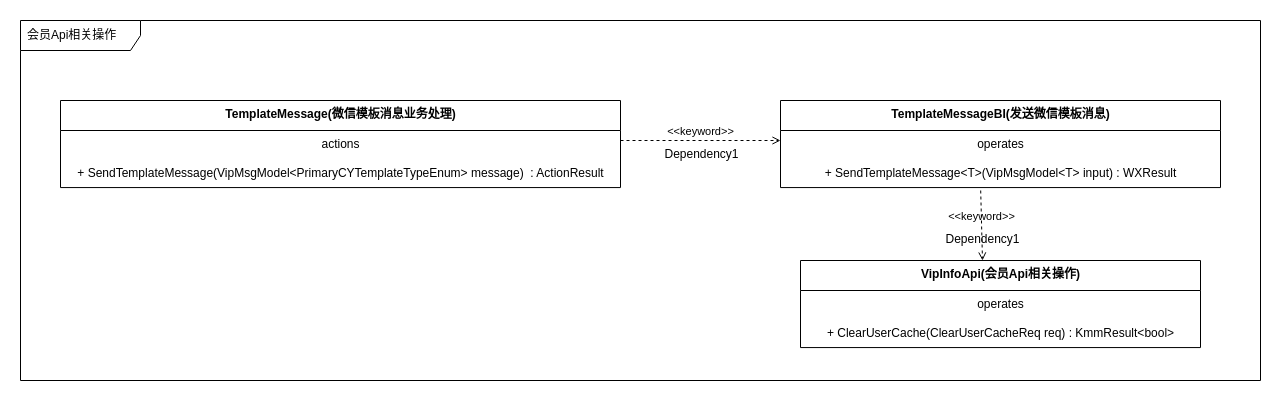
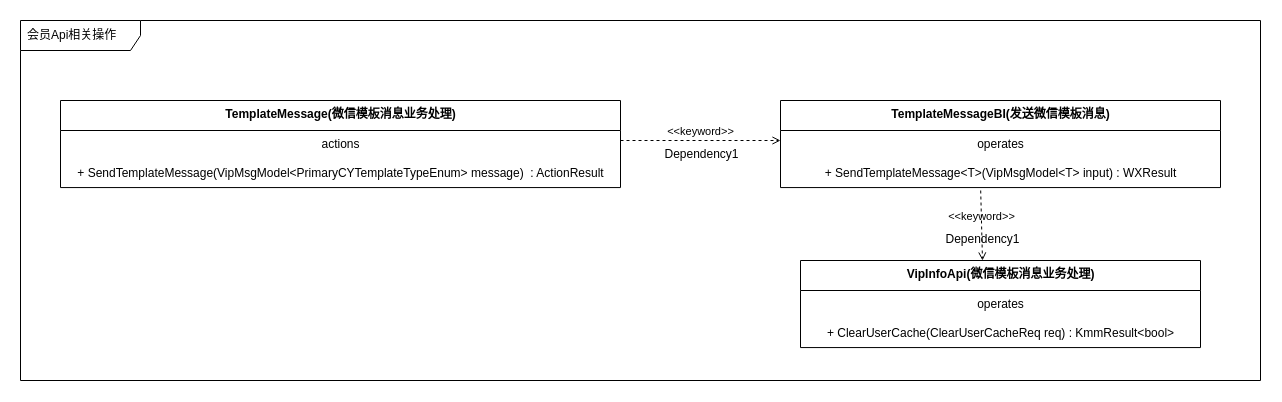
- <mxCell id="11" value="VipInfoApi(会员Api相关操作)" style="swimlane;fontStyle=1;align=center;verticalAlign=top;childLayout=stackLayout;horizontal=1;startSize=30;horizontalStack=0;resizeParent=1;resizeParentMax=0;resizeLast=0;collapsible=0;marginBottom=0;html=1;fillColor=default;" vertex="1" parent="1"><mxGeometry x="800" y="260" width="400" height="87.073" as="geometry" /></mxCell>
+ <mxCell id="11" value="VipInfoApi(微信模板消息业务处理)" style="swimlane;fontStyle=1;align=center;verticalAlign=top;childLayout=stackLayout;horizontal=1;startSize=30;horizontalStack=0;resizeParent=1;resizeParentMax=0;resizeLast=0;collapsible=0;marginBottom=0;html=1;fillColor=default;" vertex="1" parent="1"><mxGeometry x="800" y="260" width="400" height="87.073" as="geometry" /></mxCell>
